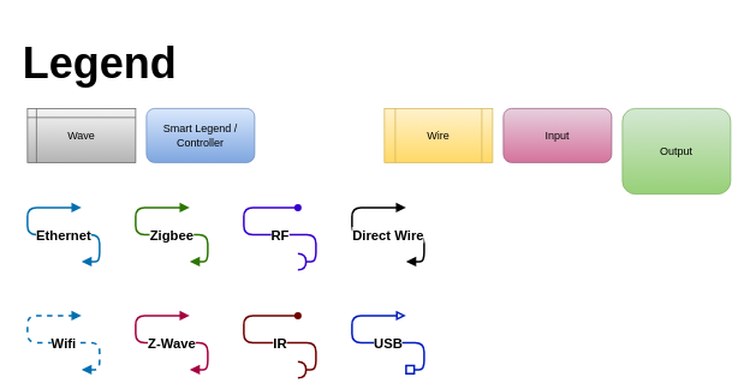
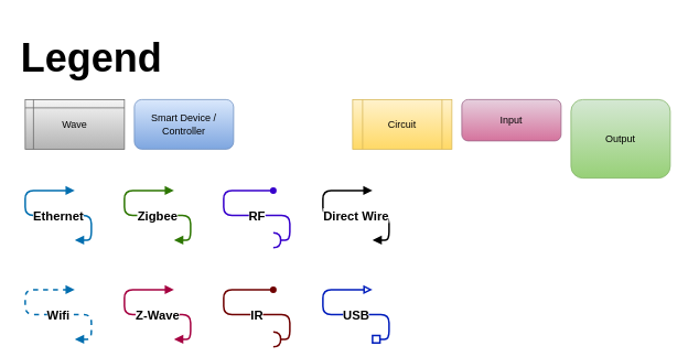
- <mxCell id="5" value="Smart Legend / Controller" style="rounded=1;whiteSpace=wrap;html=1;gradientColor=#7ea6e0;fillColor=#dae8fc;strokeColor=#6c8ebf;" vertex="1" parent="1"><mxGeometry x="162" y="120" width="120" height="60" as="geometry" /></mxCell>
+ <mxCell id="5" value="Smart Device / Controller" style="rounded=1;whiteSpace=wrap;html=1;gradientColor=#7ea6e0;fillColor=#dae8fc;strokeColor=#6c8ebf;" vertex="1" parent="1"><mxGeometry x="162" y="120" width="120" height="60" as="geometry" /></mxCell>
- <mxCell id="6" value="Wire" style="shape=process;whiteSpace=wrap;html=1;backgroundOutline=1;gradientColor=#ffd966;fillColor=#fff2cc;strokeColor=#d6b656;" vertex="1" parent="1"><mxGeometry x="426" y="120" width="120" height="60" as="geometry" /></mxCell>
+ <mxCell id="6" value="Circuit" style="shape=process;whiteSpace=wrap;html=1;backgroundOutline=1;gradientColor=#ffd966;fillColor=#fff2cc;strokeColor=#d6b656;" vertex="1" parent="1"><mxGeometry x="426" y="120" width="120" height="60" as="geometry" /></mxCell>
- <mxCell id="3" value="Input" style="rounded=1;whiteSpace=wrap;html=1;gradientColor=#d5739d;fillColor=#e6d0de;strokeColor=#996185;" vertex="1" parent="1"><mxGeometry x="558" y="120" width="120" height="60" as="geometry" /></mxCell>
+ <mxCell id="3" value="Input" style="rounded=1;whiteSpace=wrap;html=1;gradientColor=#d5739d;fillColor=#e6d0de;strokeColor=#996185;" vertex="1" parent="1"><mxGeometry x="558" y="120" width="120" height="50" as="geometry" /></mxCell>
